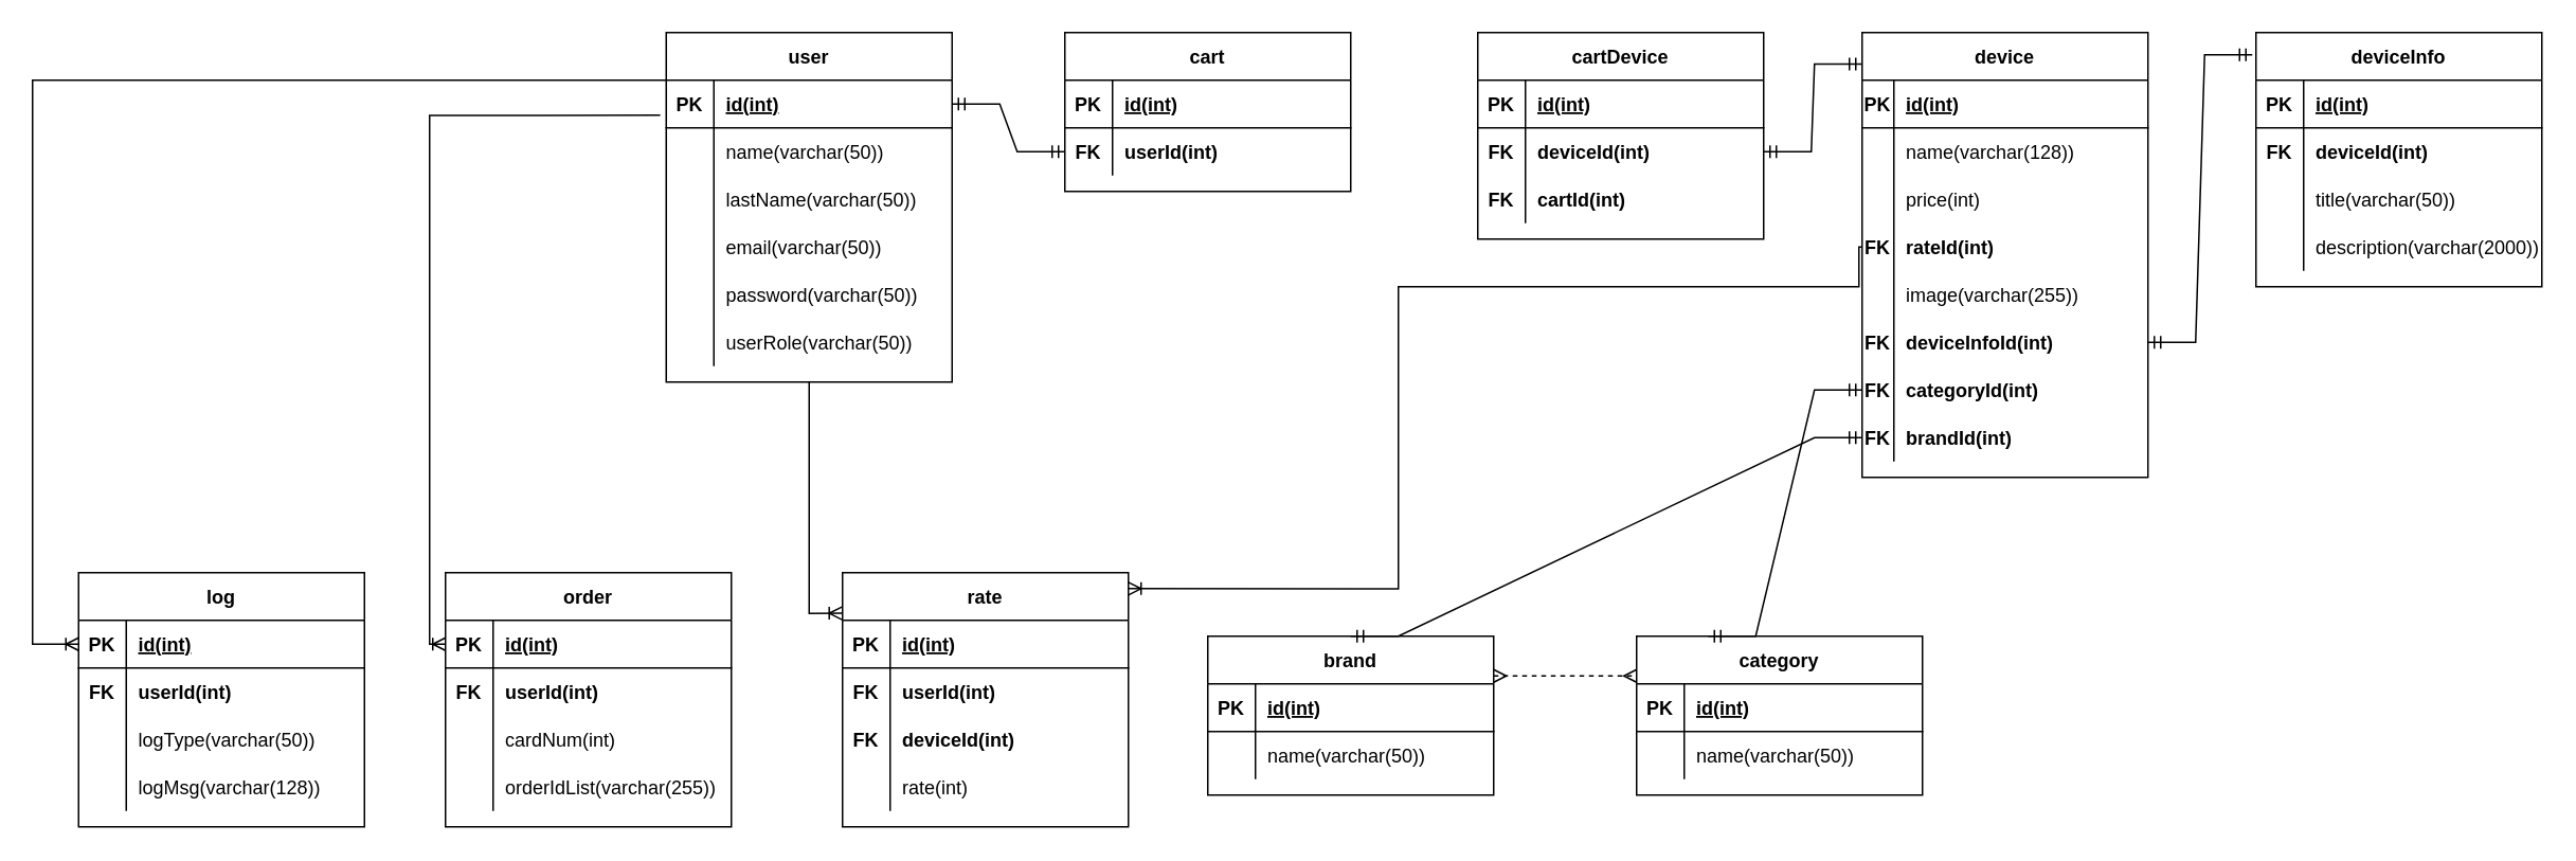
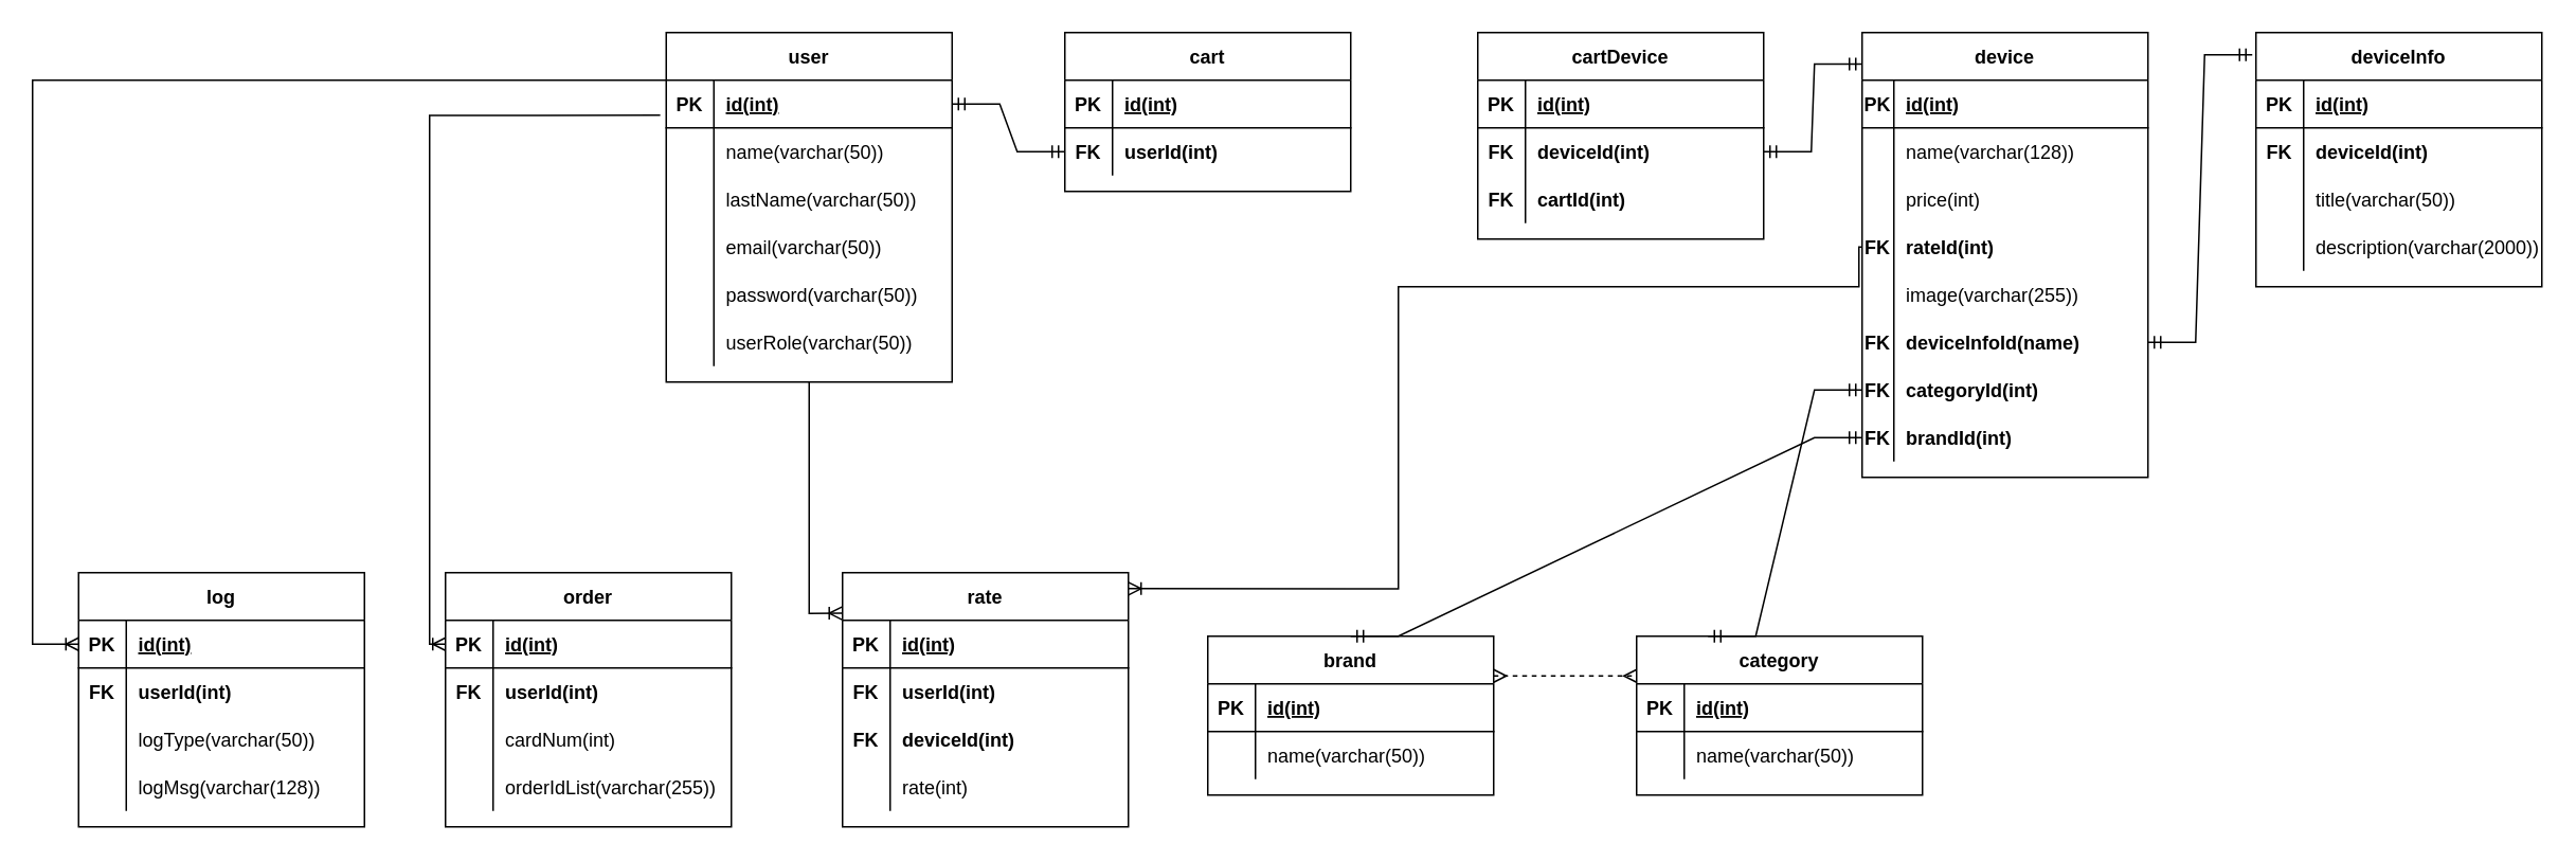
- <mxCell id="57" value="deviceInfoId(int)" style="shape=partialRectangle;connectable=0;fillColor=none;top=0;left=0;bottom=0;right=0;align=left;spacingLeft=6;overflow=hidden;fontStyle=1" parent="55" vertex="1"><mxGeometry x="20" width="160" height="30" as="geometry"><mxRectangle width="160" height="30" as="alternateBounds" /></mxGeometry></mxCell>
+ <mxCell id="57" value="deviceInfoId(name)" style="shape=partialRectangle;connectable=0;fillColor=none;top=0;left=0;bottom=0;right=0;align=left;spacingLeft=6;overflow=hidden;fontStyle=1" parent="55" vertex="1"><mxGeometry x="20" width="160" height="30" as="geometry"><mxRectangle width="160" height="30" as="alternateBounds" /></mxGeometry></mxCell>
